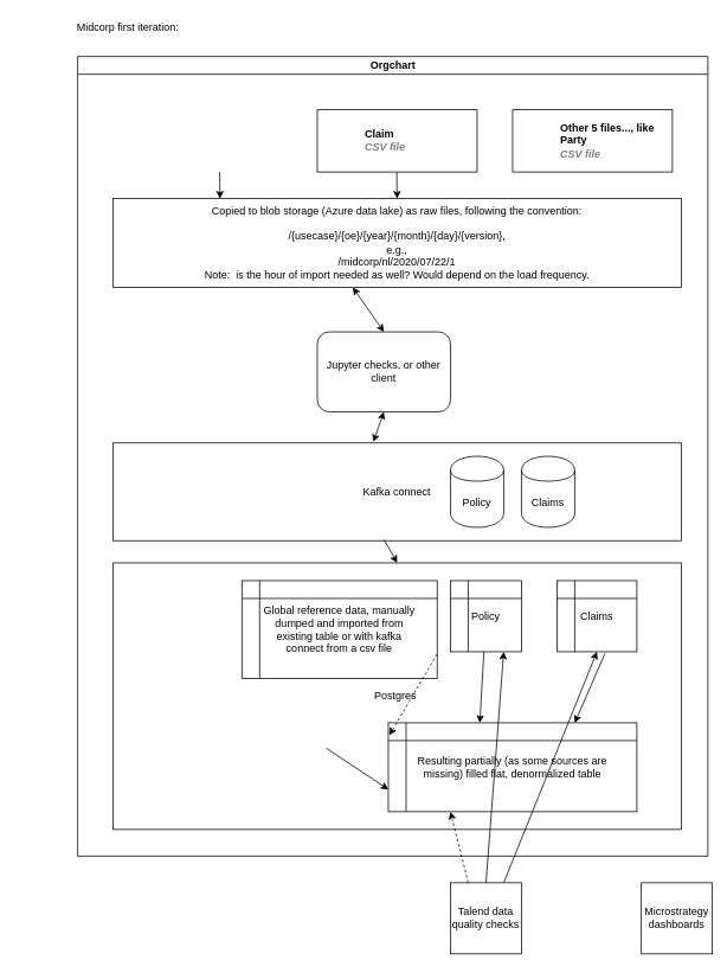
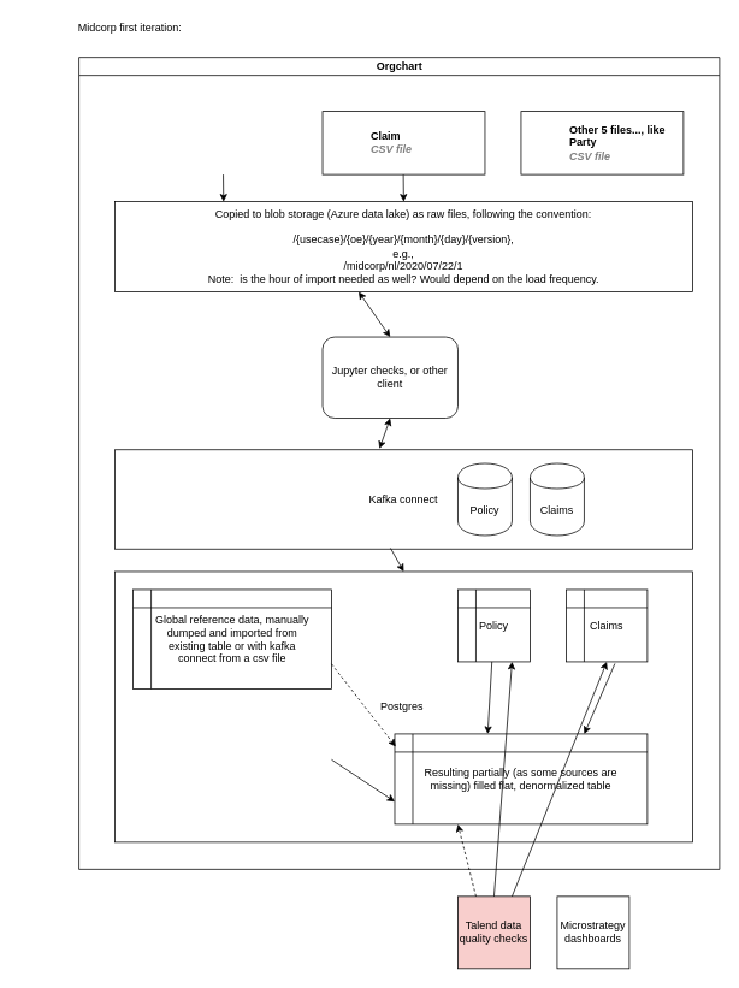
- <mxCell id="17" value="Global reference data, manually &lt;br&gt;dumped and imported from &lt;br&gt;existing&amp;nbsp;table or with kafka &lt;br&gt;connect from a csv file" style="shape=internalStorage;whiteSpace=wrap;html=1;boundedLbl=1;backgroundOutline=1;" vertex="1" parent="2"><mxGeometry x="185" y="590" width="220" height="110" as="geometry" /></mxCell>
+ <mxCell id="17" value="Global reference data, manually &lt;br&gt;dumped and imported from &lt;br&gt;existing&amp;nbsp;table or with kafka &lt;br&gt;connect from a csv file" style="shape=internalStorage;whiteSpace=wrap;html=1;boundedLbl=1;backgroundOutline=1;" vertex="1" parent="2"><mxGeometry x="60" y="590" width="220" height="110" as="geometry" /></mxCell>
- <mxCell id="25" value="Talend data quality checks" style="whiteSpace=wrap;html=1;aspect=fixed;" vertex="1" parent="1"><mxGeometry x="507" y="993" width="80" height="80" as="geometry" /></mxCell>
+ <mxCell id="25" value="Talend data quality checks" style="whiteSpace=wrap;html=1;aspect=fixed;fillColor=#f8cecc;" vertex="1" parent="1"><mxGeometry x="507" y="993" width="80" height="80" as="geometry" /></mxCell>
- <mxCell id="29" value="Microstrategy dashboards" style="whiteSpace=wrap;html=1;aspect=fixed;" vertex="1" parent="1"><mxGeometry x="722" y="993" width="80" height="80" as="geometry" /></mxCell>
+ <mxCell id="29" value="Microstrategy dashboards" style="whiteSpace=wrap;html=1;aspect=fixed;" vertex="1" parent="1"><mxGeometry x="617" y="993" width="80" height="80" as="geometry" /></mxCell>
